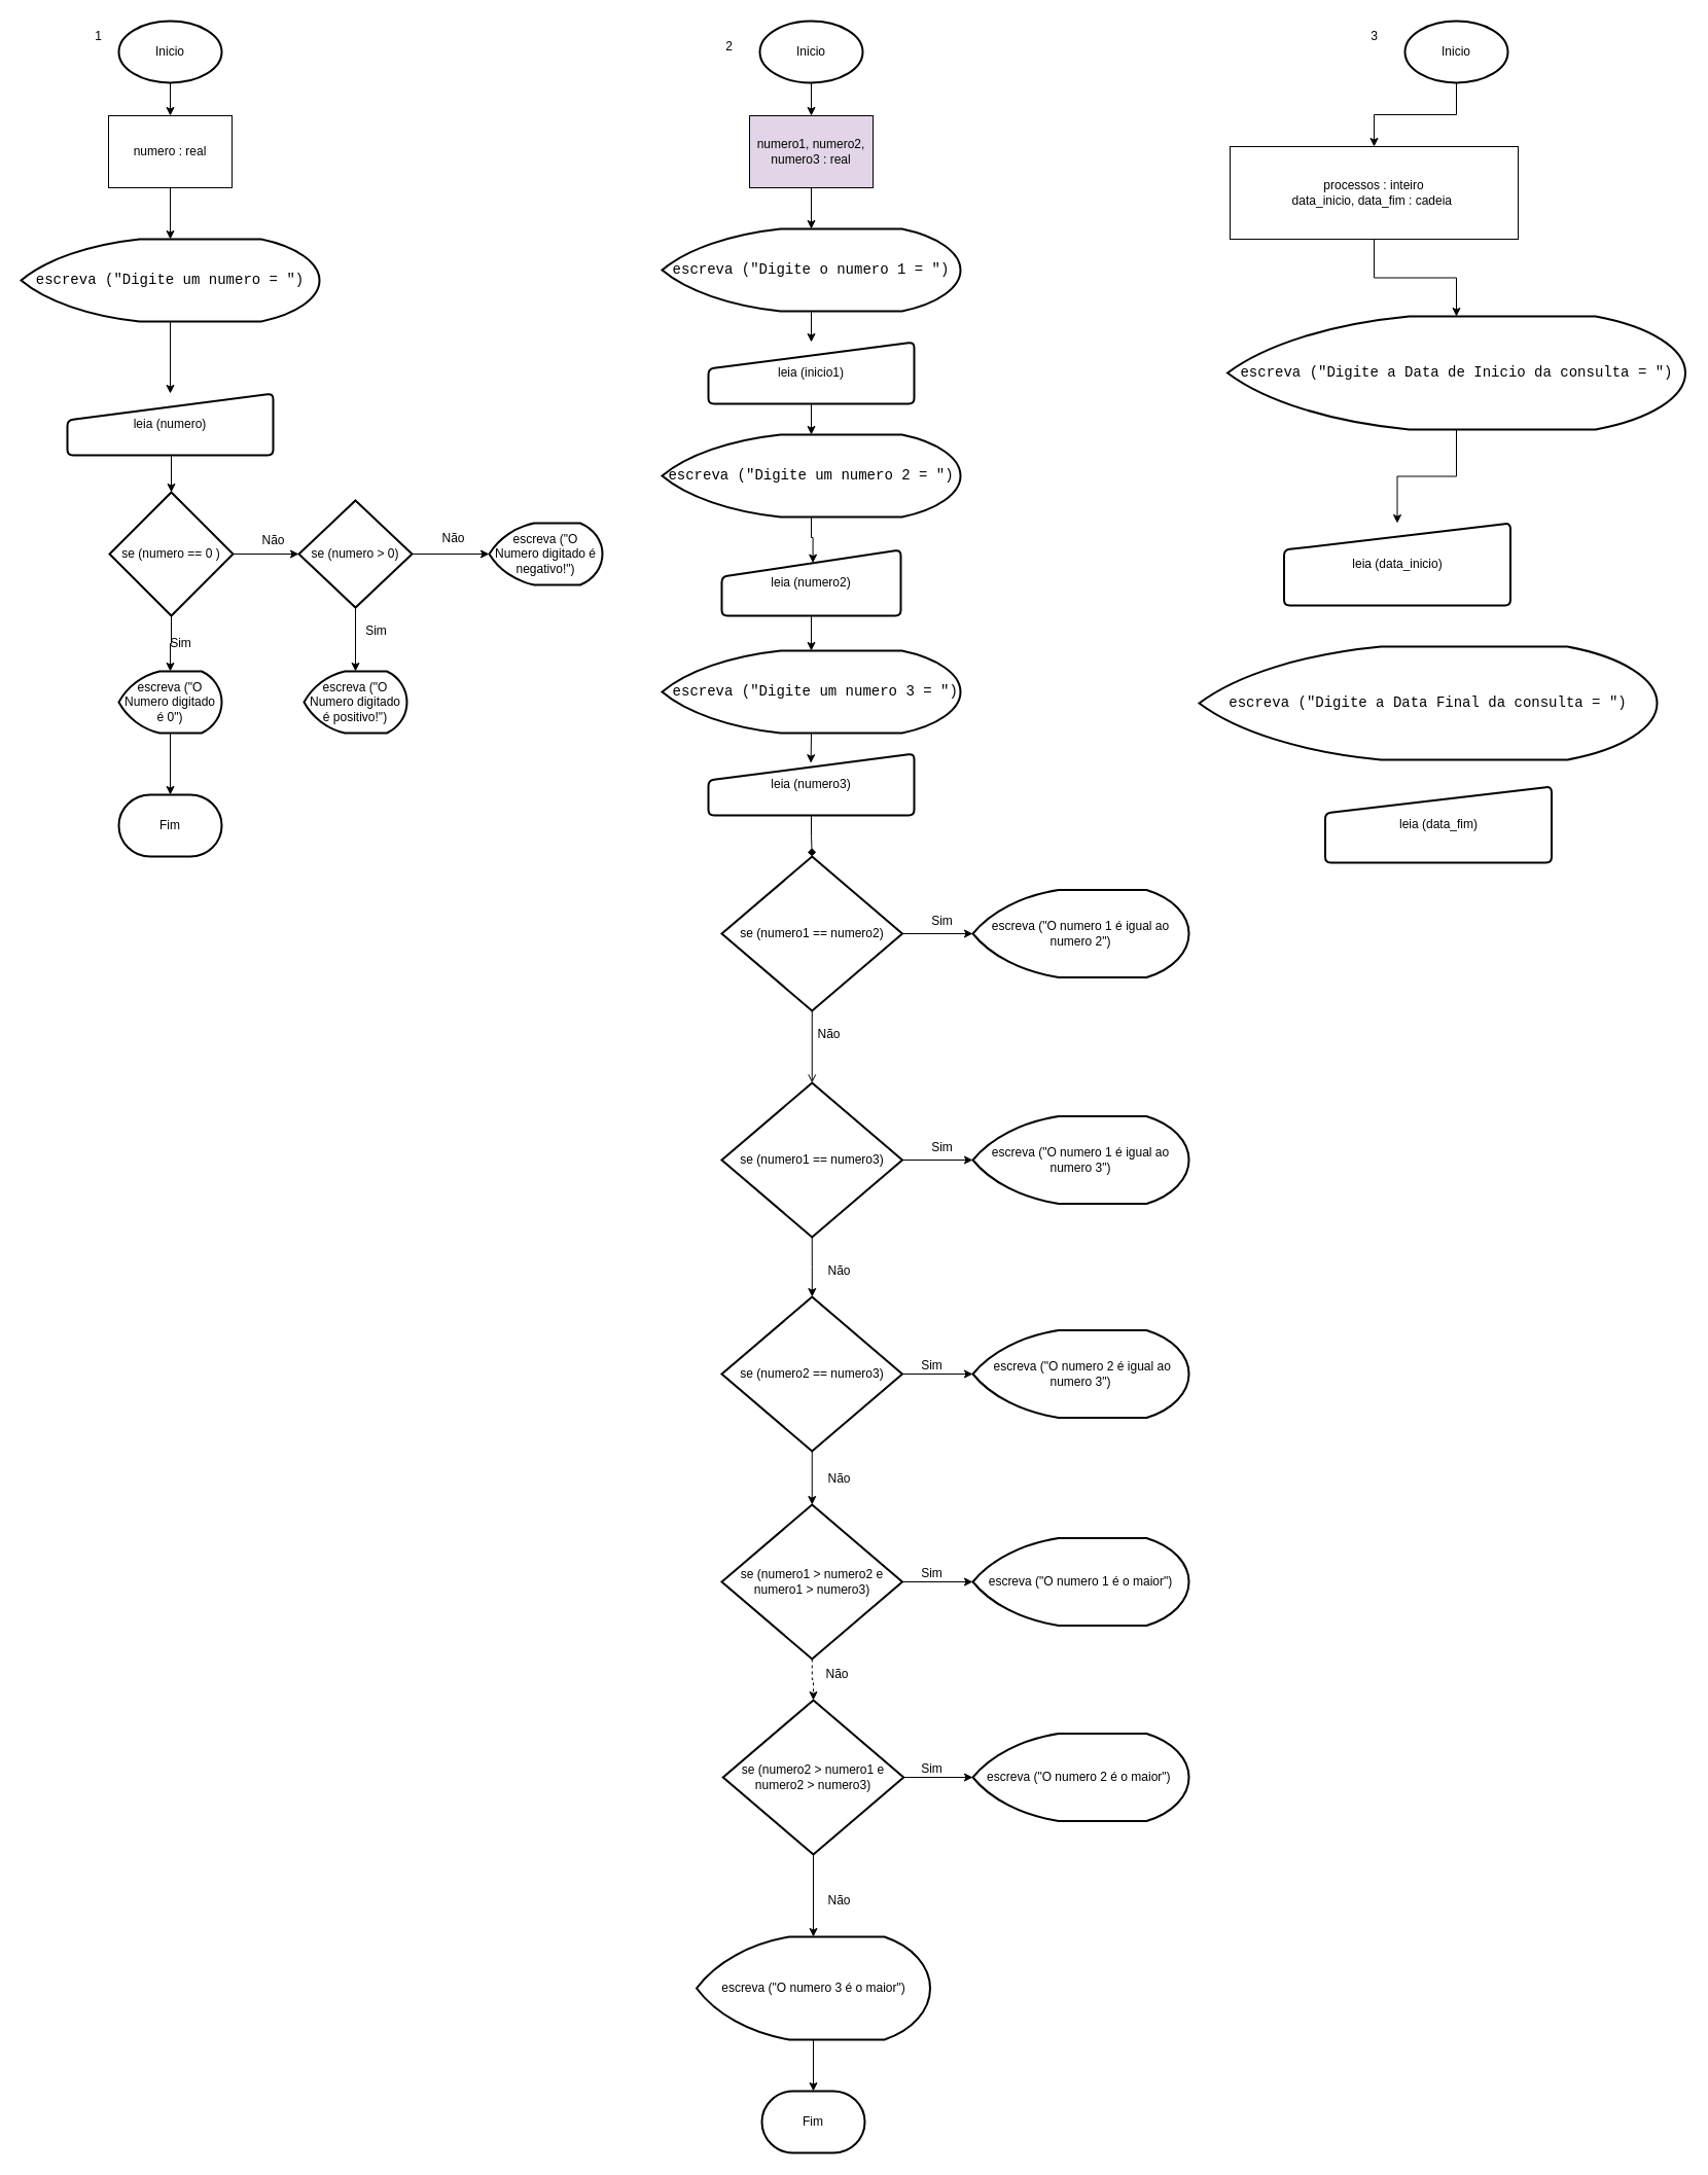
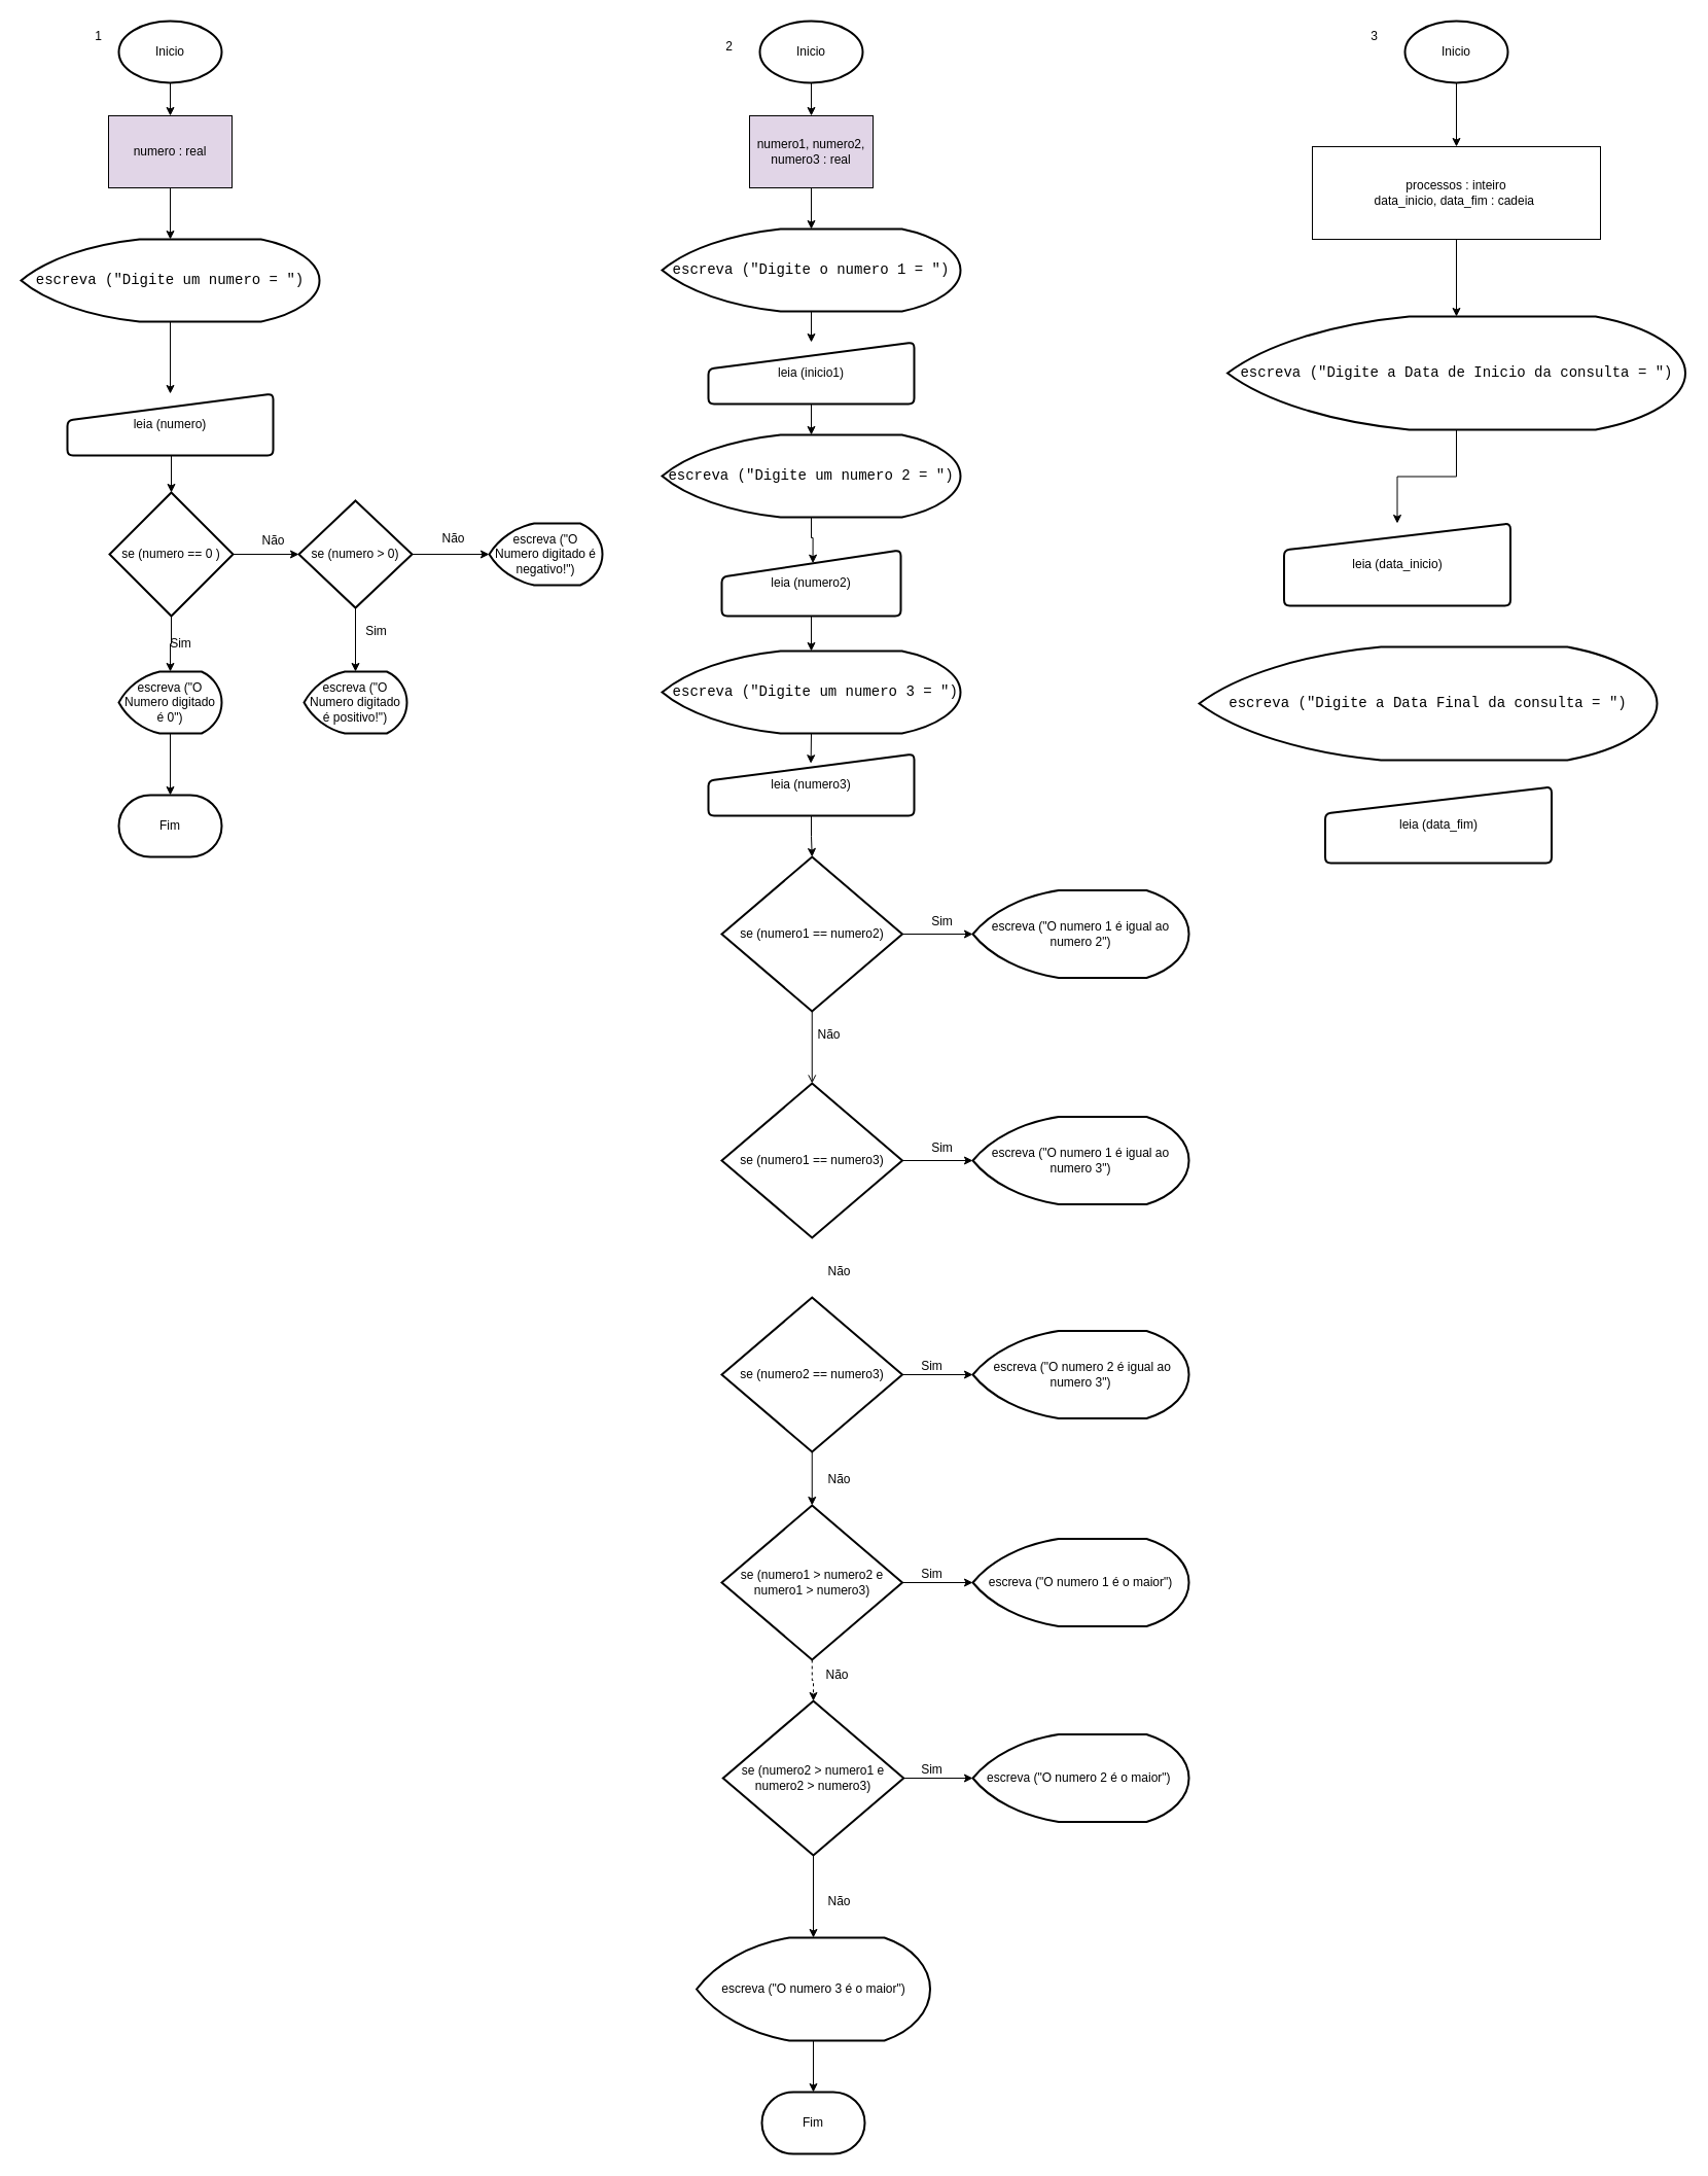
- <mxCell id="5" value="numero : real" style="rounded=0;whiteSpace=wrap;html=1;" vertex="1" parent="1"><mxGeometry x="105" y="112" width="120" height="70" as="geometry" /></mxCell>
+ <mxCell id="5" value="numero : real" style="rounded=0;whiteSpace=wrap;html=1;fillColor=#e1d5e7;" vertex="1" parent="1"><mxGeometry x="105" y="112" width="120" height="70" as="geometry" /></mxCell>
- <mxCell id="79" value="processos : inteiro&lt;div&gt;&lt;span style=&quot;background-color: initial;&quot;&gt;data_inicio, data_fim : cadeia&amp;nbsp;&lt;/span&gt;&lt;/div&gt;" style="rounded=0;whiteSpace=wrap;html=1;" vertex="1" parent="1"><mxGeometry x="1195" y="142" width="280" height="90" as="geometry" /></mxCell>
+ <mxCell id="79" value="processos : inteiro&lt;div&gt;&lt;span style=&quot;background-color: initial;&quot;&gt;data_inicio, data_fim : cadeia&amp;nbsp;&lt;/span&gt;&lt;/div&gt;" style="rounded=0;whiteSpace=wrap;html=1;" vertex="1" parent="1"><mxGeometry x="1275" y="142" width="280" height="90" as="geometry" /></mxCell>
- <mxCell id="55" style="edgeStyle=orthogonalEdgeStyle;rounded=0;orthogonalLoop=1;jettySize=auto;html=1;exitX=0.5;exitY=1;exitDx=0;exitDy=0;entryX=0.5;entryY=0;entryDx=0;entryDy=0;entryPerimeter=0;endArrow=diamond;" edge="1" parent="1" source="37" target="43"><mxGeometry relative="1" as="geometry" /></mxCell>
+ <mxCell id="55" style="edgeStyle=orthogonalEdgeStyle;rounded=0;orthogonalLoop=1;jettySize=auto;html=1;exitX=0.5;exitY=1;exitDx=0;exitDy=0;entryX=0.5;entryY=0;entryDx=0;entryDy=0;entryPerimeter=0;" edge="1" parent="1" source="37" target="43"><mxGeometry relative="1" as="geometry" /></mxCell>
- <mxCell id="47" style="edgeStyle=orthogonalEdgeStyle;rounded=0;orthogonalLoop=1;jettySize=auto;html=1;exitX=0.5;exitY=1;exitDx=0;exitDy=0;exitPerimeter=0;" edge="1" parent="1" source="48" target="52"><mxGeometry relative="1" as="geometry" /></mxCell>
